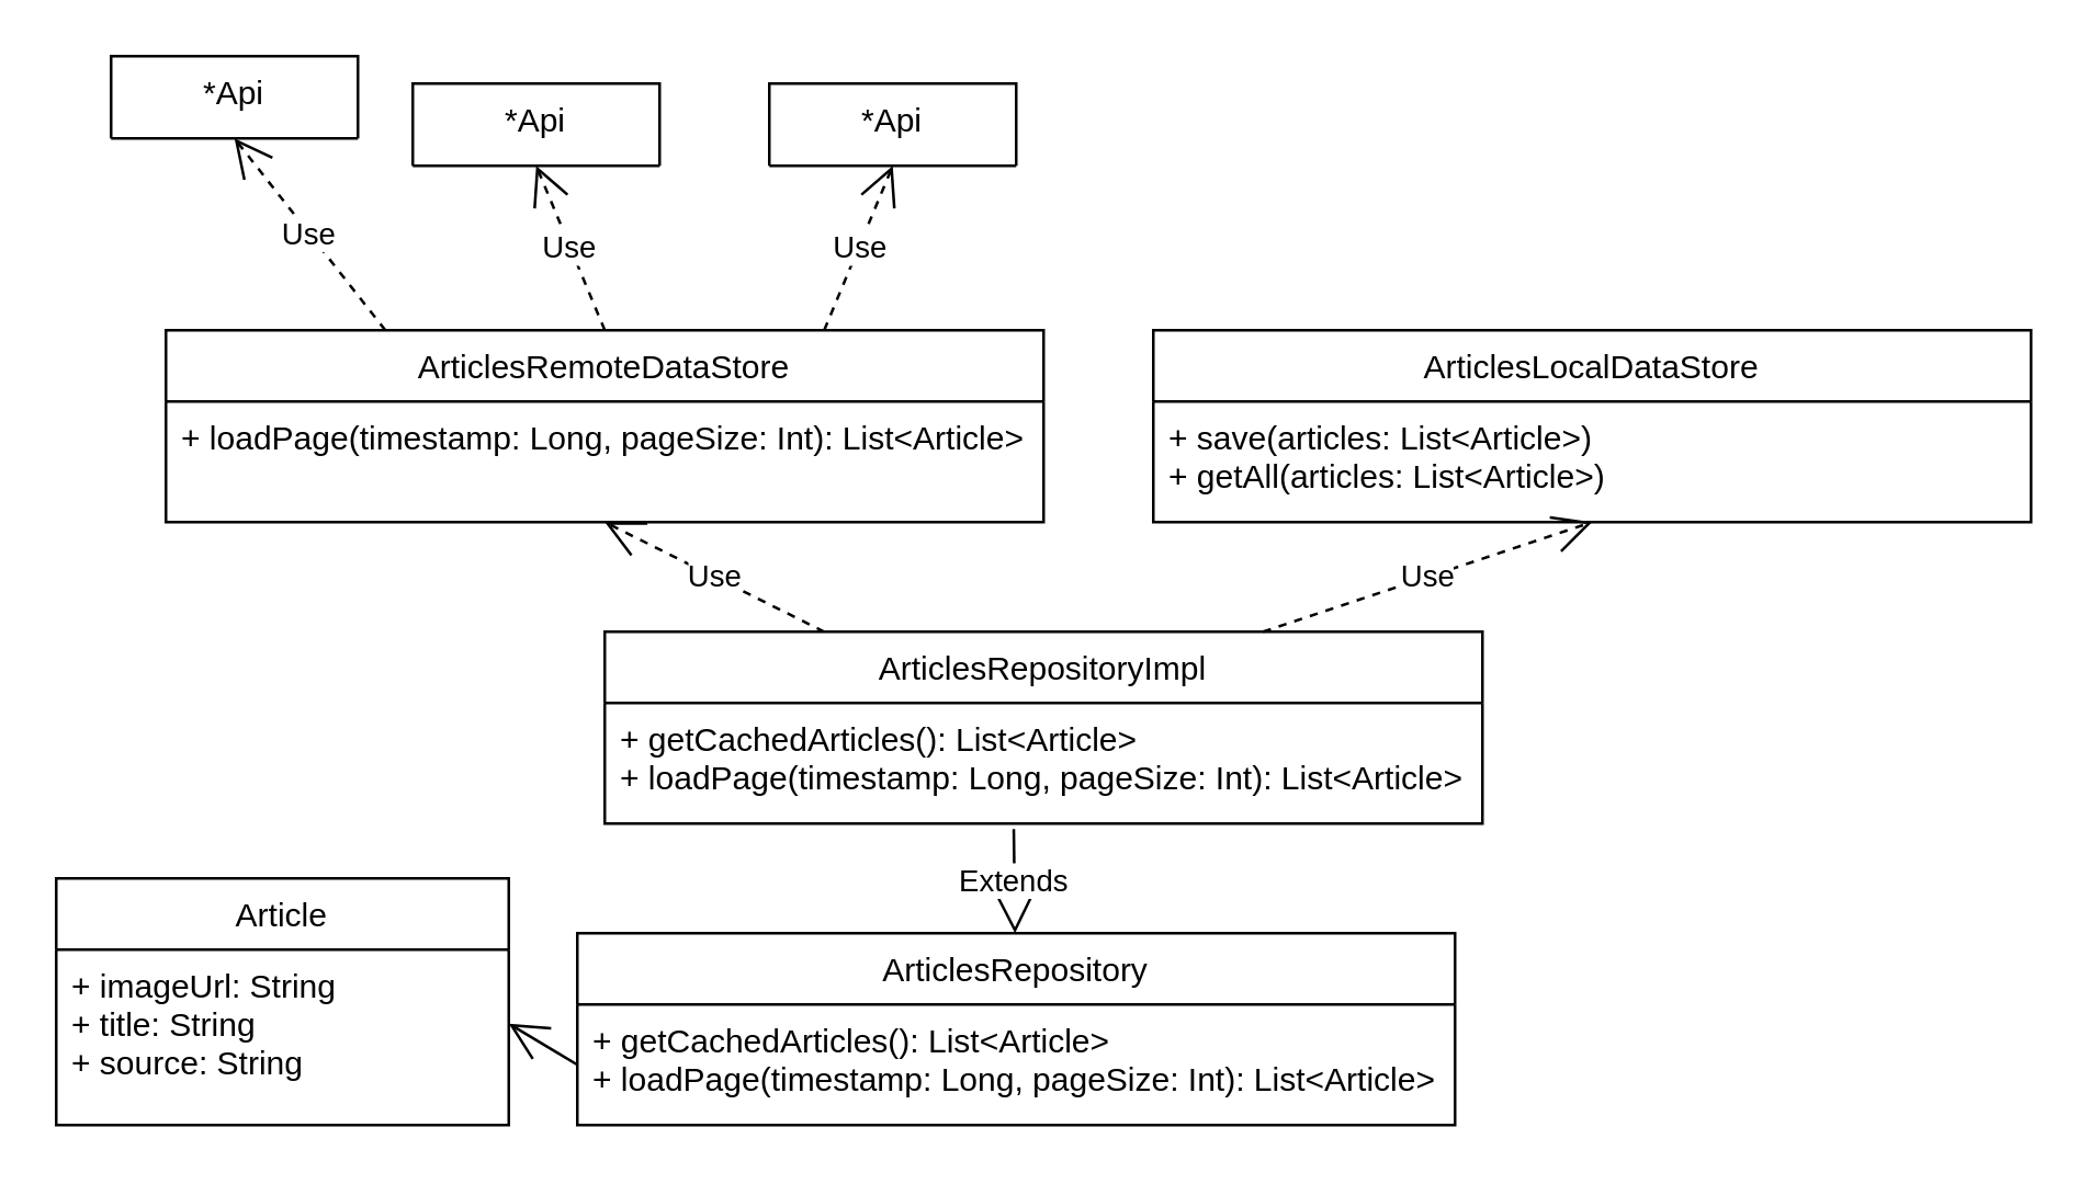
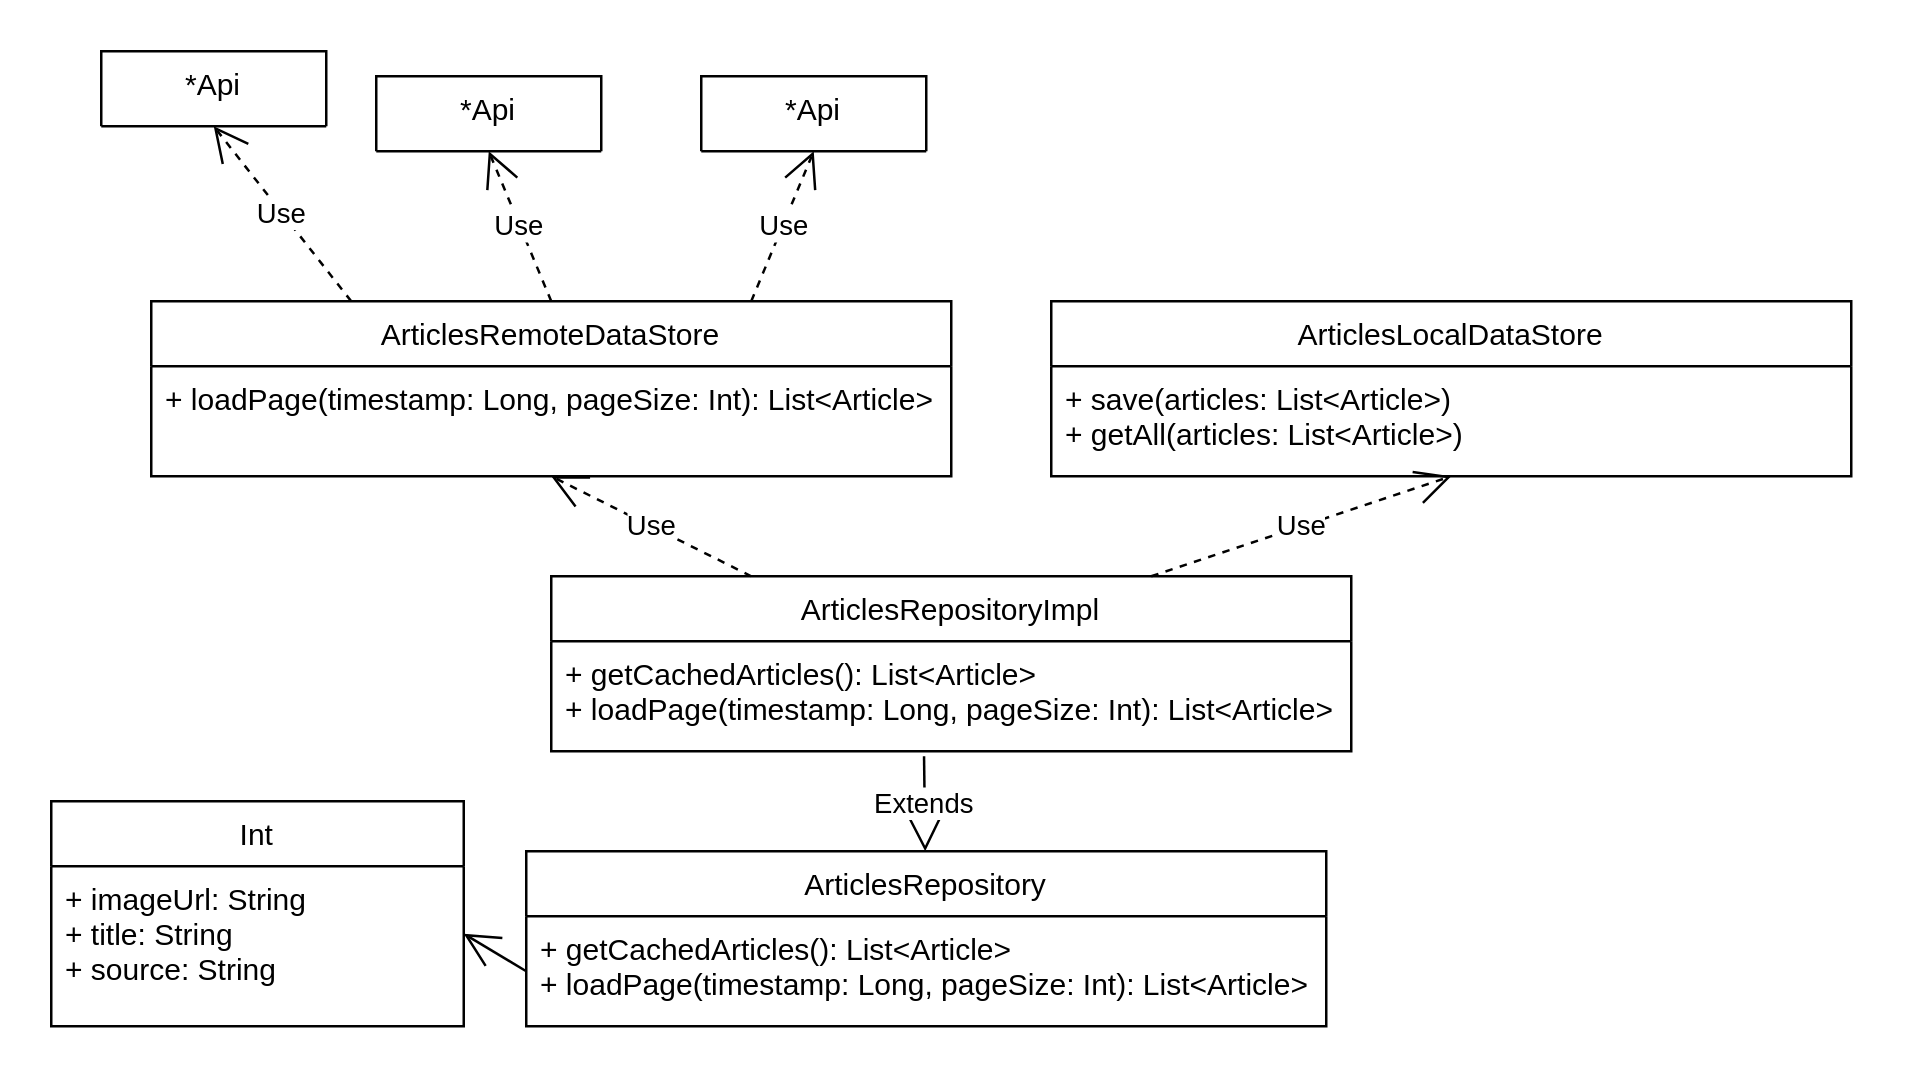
- <mxCell id="13" value="Article" style="swimlane;fontStyle=0;align=center;verticalAlign=top;childLayout=stackLayout;horizontal=1;startSize=26;horizontalStack=0;resizeParent=1;resizeLast=0;collapsible=1;marginBottom=0;rounded=0;shadow=0;strokeWidth=1;" parent="1" vertex="1"><mxGeometry x="20" y="320" width="165" height="90" as="geometry"><mxRectangle x="230" y="140" width="160" height="26" as="alternateBounds" /></mxGeometry></mxCell>
+ <mxCell id="13" value="Int" style="swimlane;fontStyle=0;align=center;verticalAlign=top;childLayout=stackLayout;horizontal=1;startSize=26;horizontalStack=0;resizeParent=1;resizeLast=0;collapsible=1;marginBottom=0;rounded=0;shadow=0;strokeWidth=1;" parent="1" vertex="1"><mxGeometry x="20" y="320" width="165" height="90" as="geometry"><mxRectangle x="230" y="140" width="160" height="26" as="alternateBounds" /></mxGeometry></mxCell>
